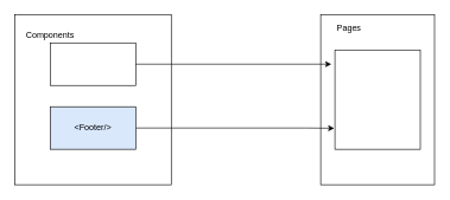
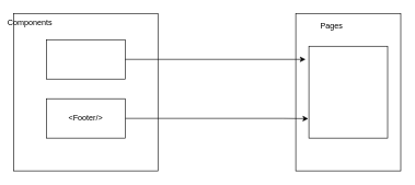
- <mxCell id="6" value="Pages" style="text;html=1;strokeColor=none;fillColor=none;align=center;verticalAlign=middle;whiteSpace=wrap;rounded=0;" parent="1" vertex="1"><mxGeometry x="470" y="30" width="40" height="20" as="geometry" /></mxCell>
+ <mxCell id="6" value="Pages" style="text;html=1;strokeColor=none;fillColor=none;align=center;verticalAlign=middle;whiteSpace=wrap;rounded=0;" parent="1" vertex="1"><mxGeometry x="485" y="30" width="40" height="20" as="geometry" /></mxCell>
- <mxCell id="7" value="Components" style="text;html=1;strokeColor=none;fillColor=none;align=center;verticalAlign=middle;whiteSpace=wrap;rounded=0;" parent="1" vertex="1"><mxGeometry x="50" y="40" width="40" height="20" as="geometry" /></mxCell>
+ <mxCell id="7" value="Components" style="text;html=1;strokeColor=none;fillColor=none;align=center;verticalAlign=middle;whiteSpace=wrap;rounded=0;" parent="1" vertex="1"><mxGeometry x="25" y="25" width="40" height="20" as="geometry" /></mxCell>
- <mxCell id="10" value="&amp;lt;Footer/&amp;gt;" style="rounded=0;whiteSpace=wrap;html=1;fillColor=#dae8fc;" parent="1" vertex="1"><mxGeometry x="70" y="150" width="120" height="60" as="geometry" /></mxCell>
+ <mxCell id="10" value="&amp;lt;Footer/&amp;gt;" style="rounded=0;whiteSpace=wrap;html=1;" parent="1" vertex="1"><mxGeometry x="70" y="150" width="120" height="60" as="geometry" /></mxCell>
